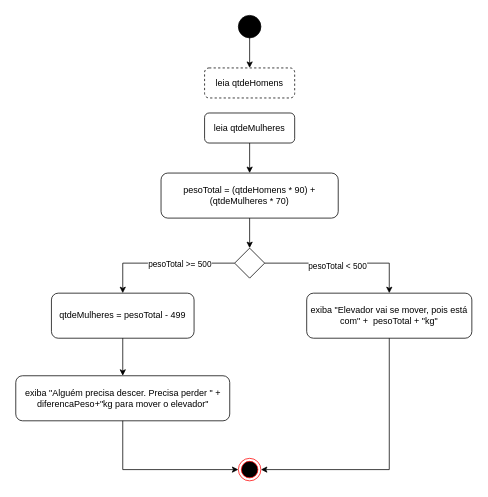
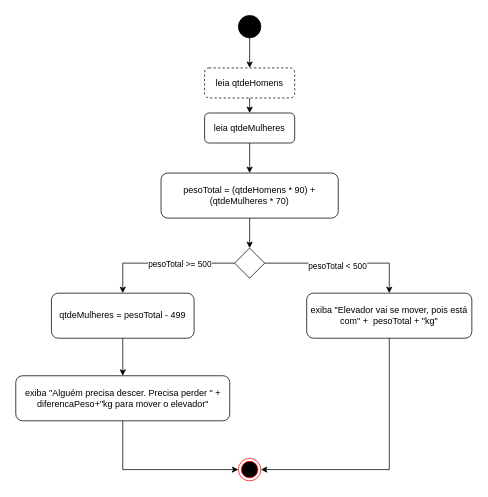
+ <mxCell id="4" style="edgeStyle=orthogonalEdgeStyle;rounded=0;orthogonalLoop=1;jettySize=auto;html=1;exitX=0.5;exitY=1;exitDx=0;exitDy=0;entryX=0.5;entryY=0;entryDx=0;entryDy=0;" edge="1" parent="1" source="5" target="7"><mxGeometry relative="1" as="geometry" /></mxCell>
